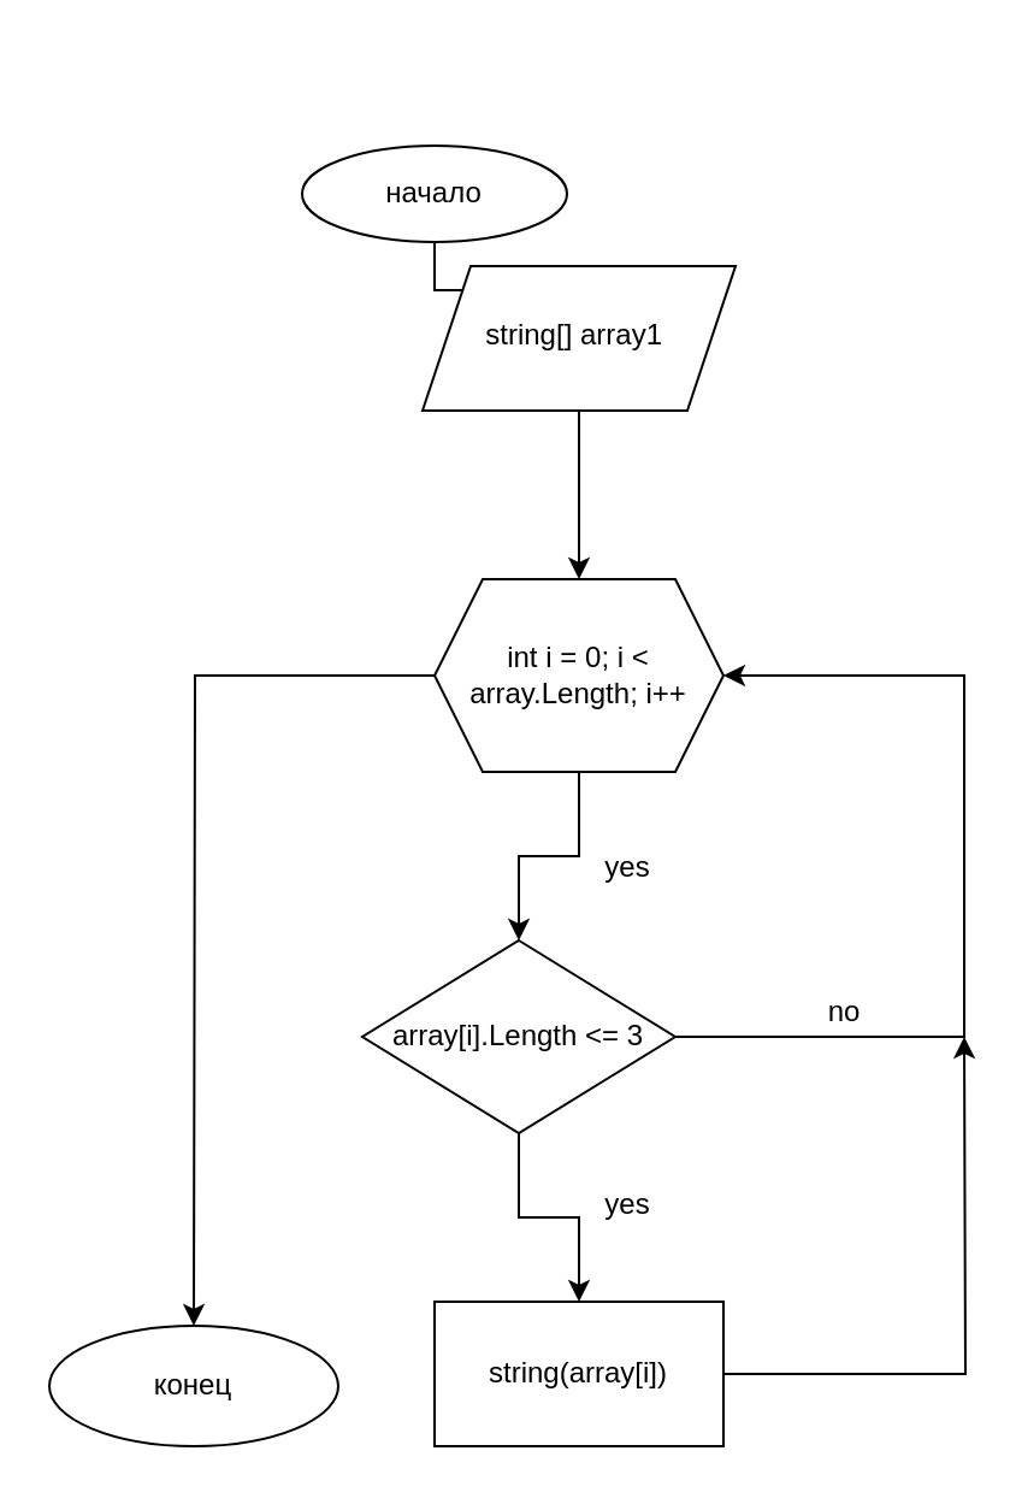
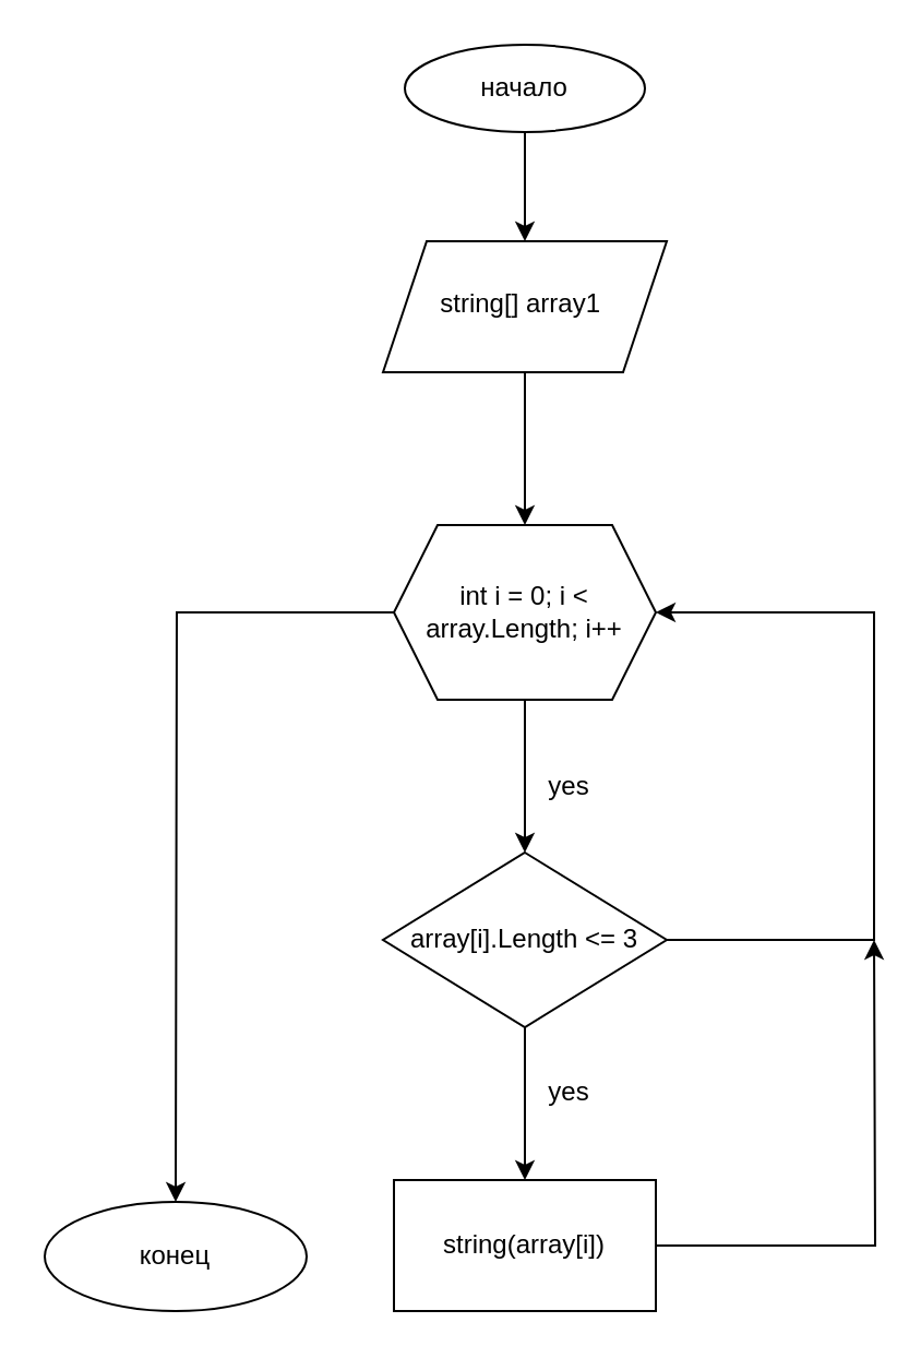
- <mxCell id="3" value="начало" style="ellipse;whiteSpace=wrap;html=1;" parent="1" vertex="1"><mxGeometry x="125" y="60" width="110" height="40" as="geometry" /></mxCell>
+ <mxCell id="3" value="начало" style="ellipse;whiteSpace=wrap;html=1;" parent="1" vertex="1"><mxGeometry x="185" y="20" width="110" height="40" as="geometry" /></mxCell>
- <mxCell id="15" value="no" style="text;html=1;align=center;verticalAlign=middle;resizable=0;points=[];autosize=1;strokeColor=none;fillColor=none;" parent="1" vertex="1"><mxGeometry x="330" y="405" width="40" height="30" as="geometry" /></mxCell>
- <mxCell id="11" value="&lt;span class=&quot;pl-smi&quot;&gt;array&lt;/span&gt;[&lt;span class=&quot;pl-smi&quot;&gt;i&lt;/span&gt;].&lt;span class=&quot;pl-smi&quot;&gt;Length&lt;/span&gt; &lt;span class=&quot;pl-k&quot;&gt;&amp;lt;=&lt;/span&gt; &lt;span class=&quot;pl-c1&quot;&gt;3&lt;/span&gt;" style="rhombus;whiteSpace=wrap;html=1;" parent="1" vertex="1"><mxGeometry x="150" y="390" width="130" height="80" as="geometry" /></mxCell>
+ <mxCell id="11" value="&lt;span class=&quot;pl-smi&quot;&gt;array&lt;/span&gt;[&lt;span class=&quot;pl-smi&quot;&gt;i&lt;/span&gt;].&lt;span class=&quot;pl-smi&quot;&gt;Length&lt;/span&gt; &lt;span class=&quot;pl-k&quot;&gt;&amp;lt;=&lt;/span&gt; &lt;span class=&quot;pl-c1&quot;&gt;3&lt;/span&gt;" style="rhombus;whiteSpace=wrap;html=1;" parent="1" vertex="1"><mxGeometry x="175" y="390" width="130" height="80" as="geometry" /></mxCell>
